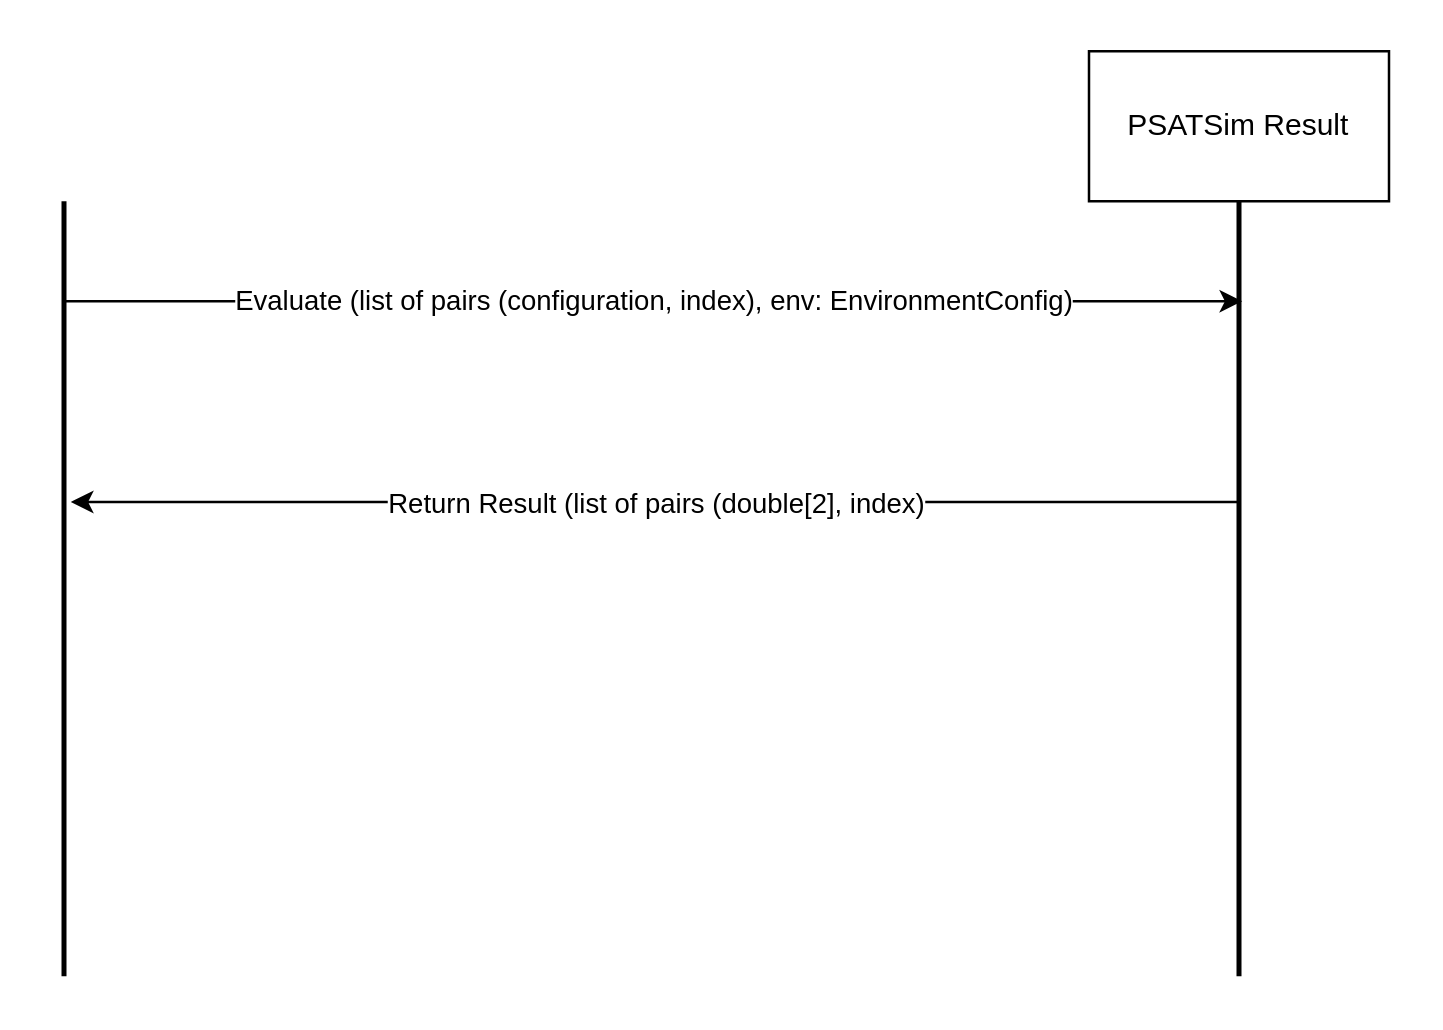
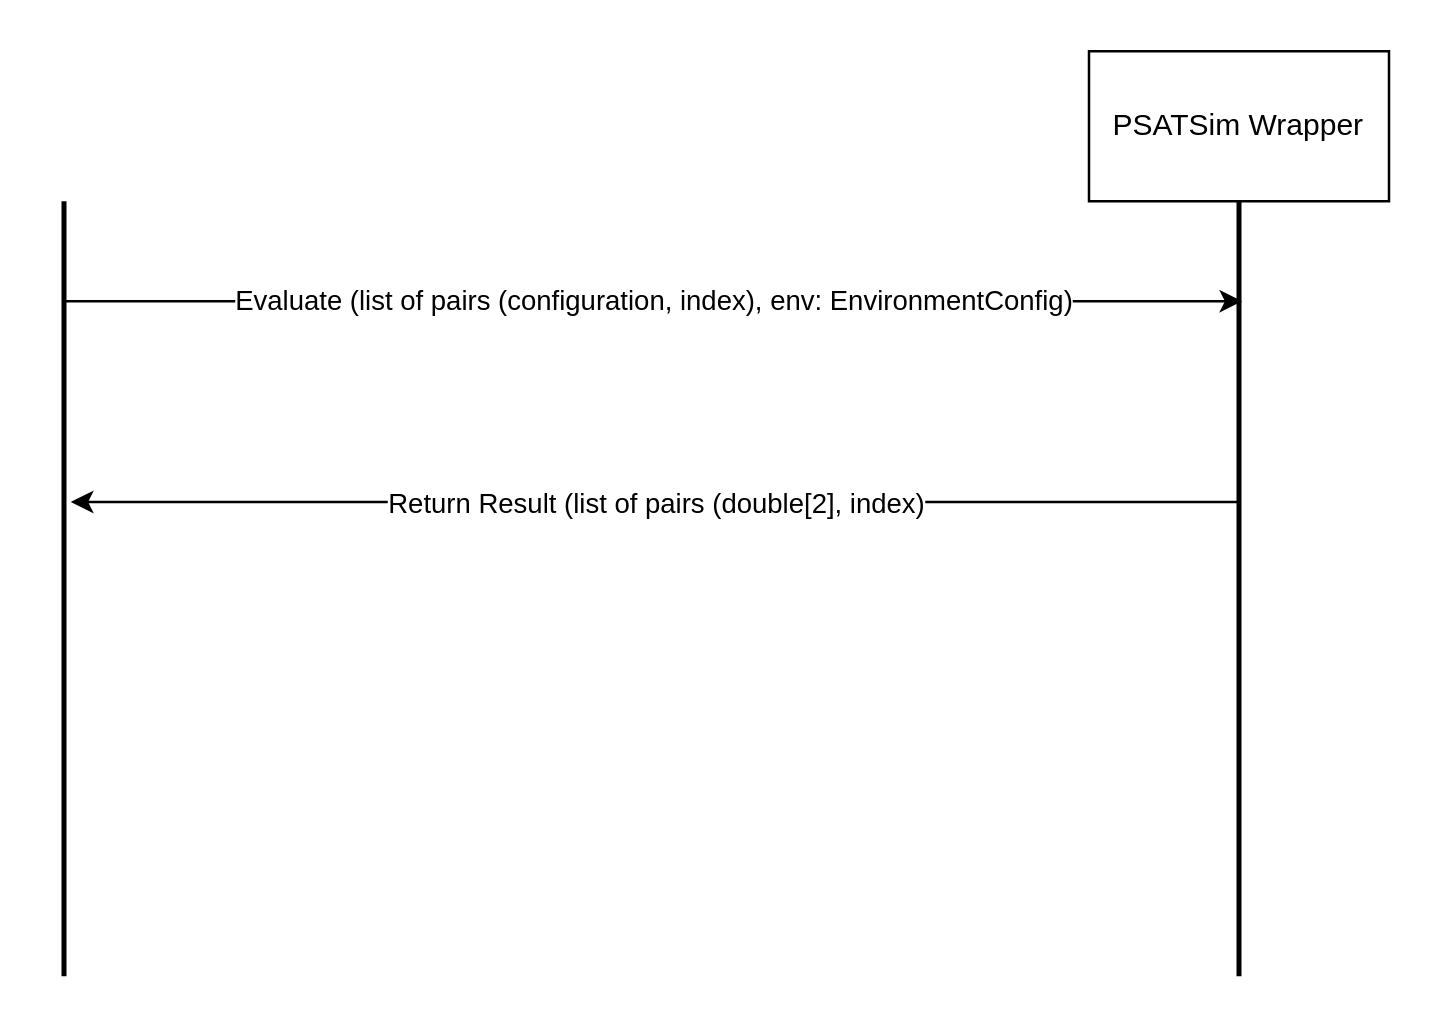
- <mxCell id="3" value="PSATSim Result" style="rounded=0;whiteSpace=wrap;html=1;" vertex="1" parent="1"><mxGeometry x="435" y="20" width="120" height="60" as="geometry" /></mxCell>
+ <mxCell id="3" value="PSATSim Wrapper" style="rounded=0;whiteSpace=wrap;html=1;" vertex="1" parent="1"><mxGeometry x="435" y="20" width="120" height="60" as="geometry" /></mxCell>
